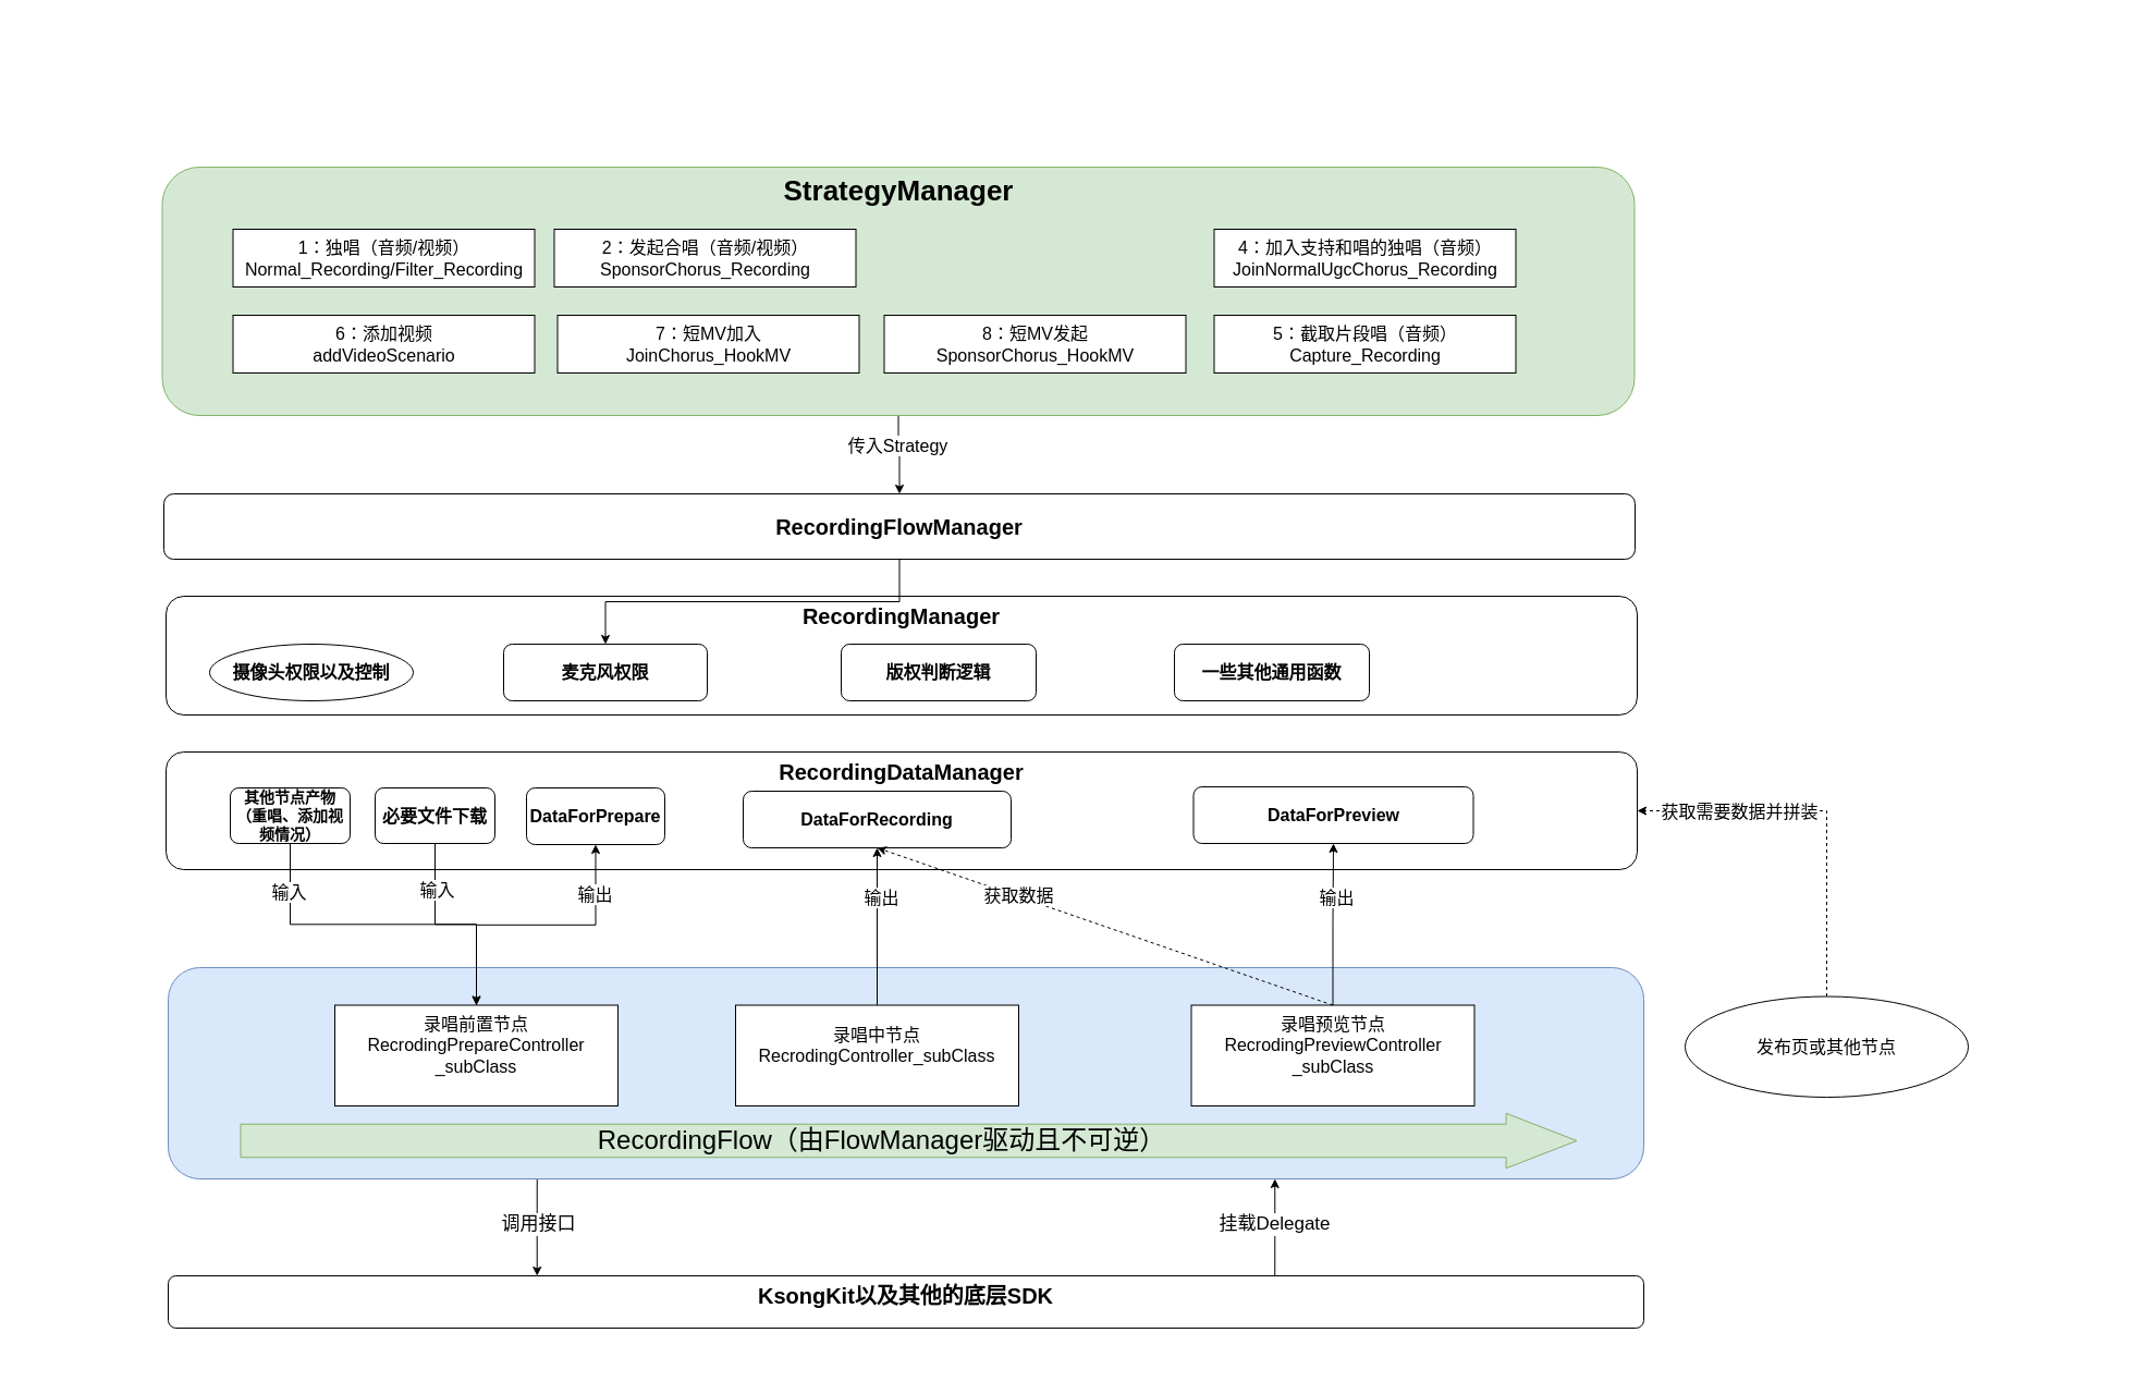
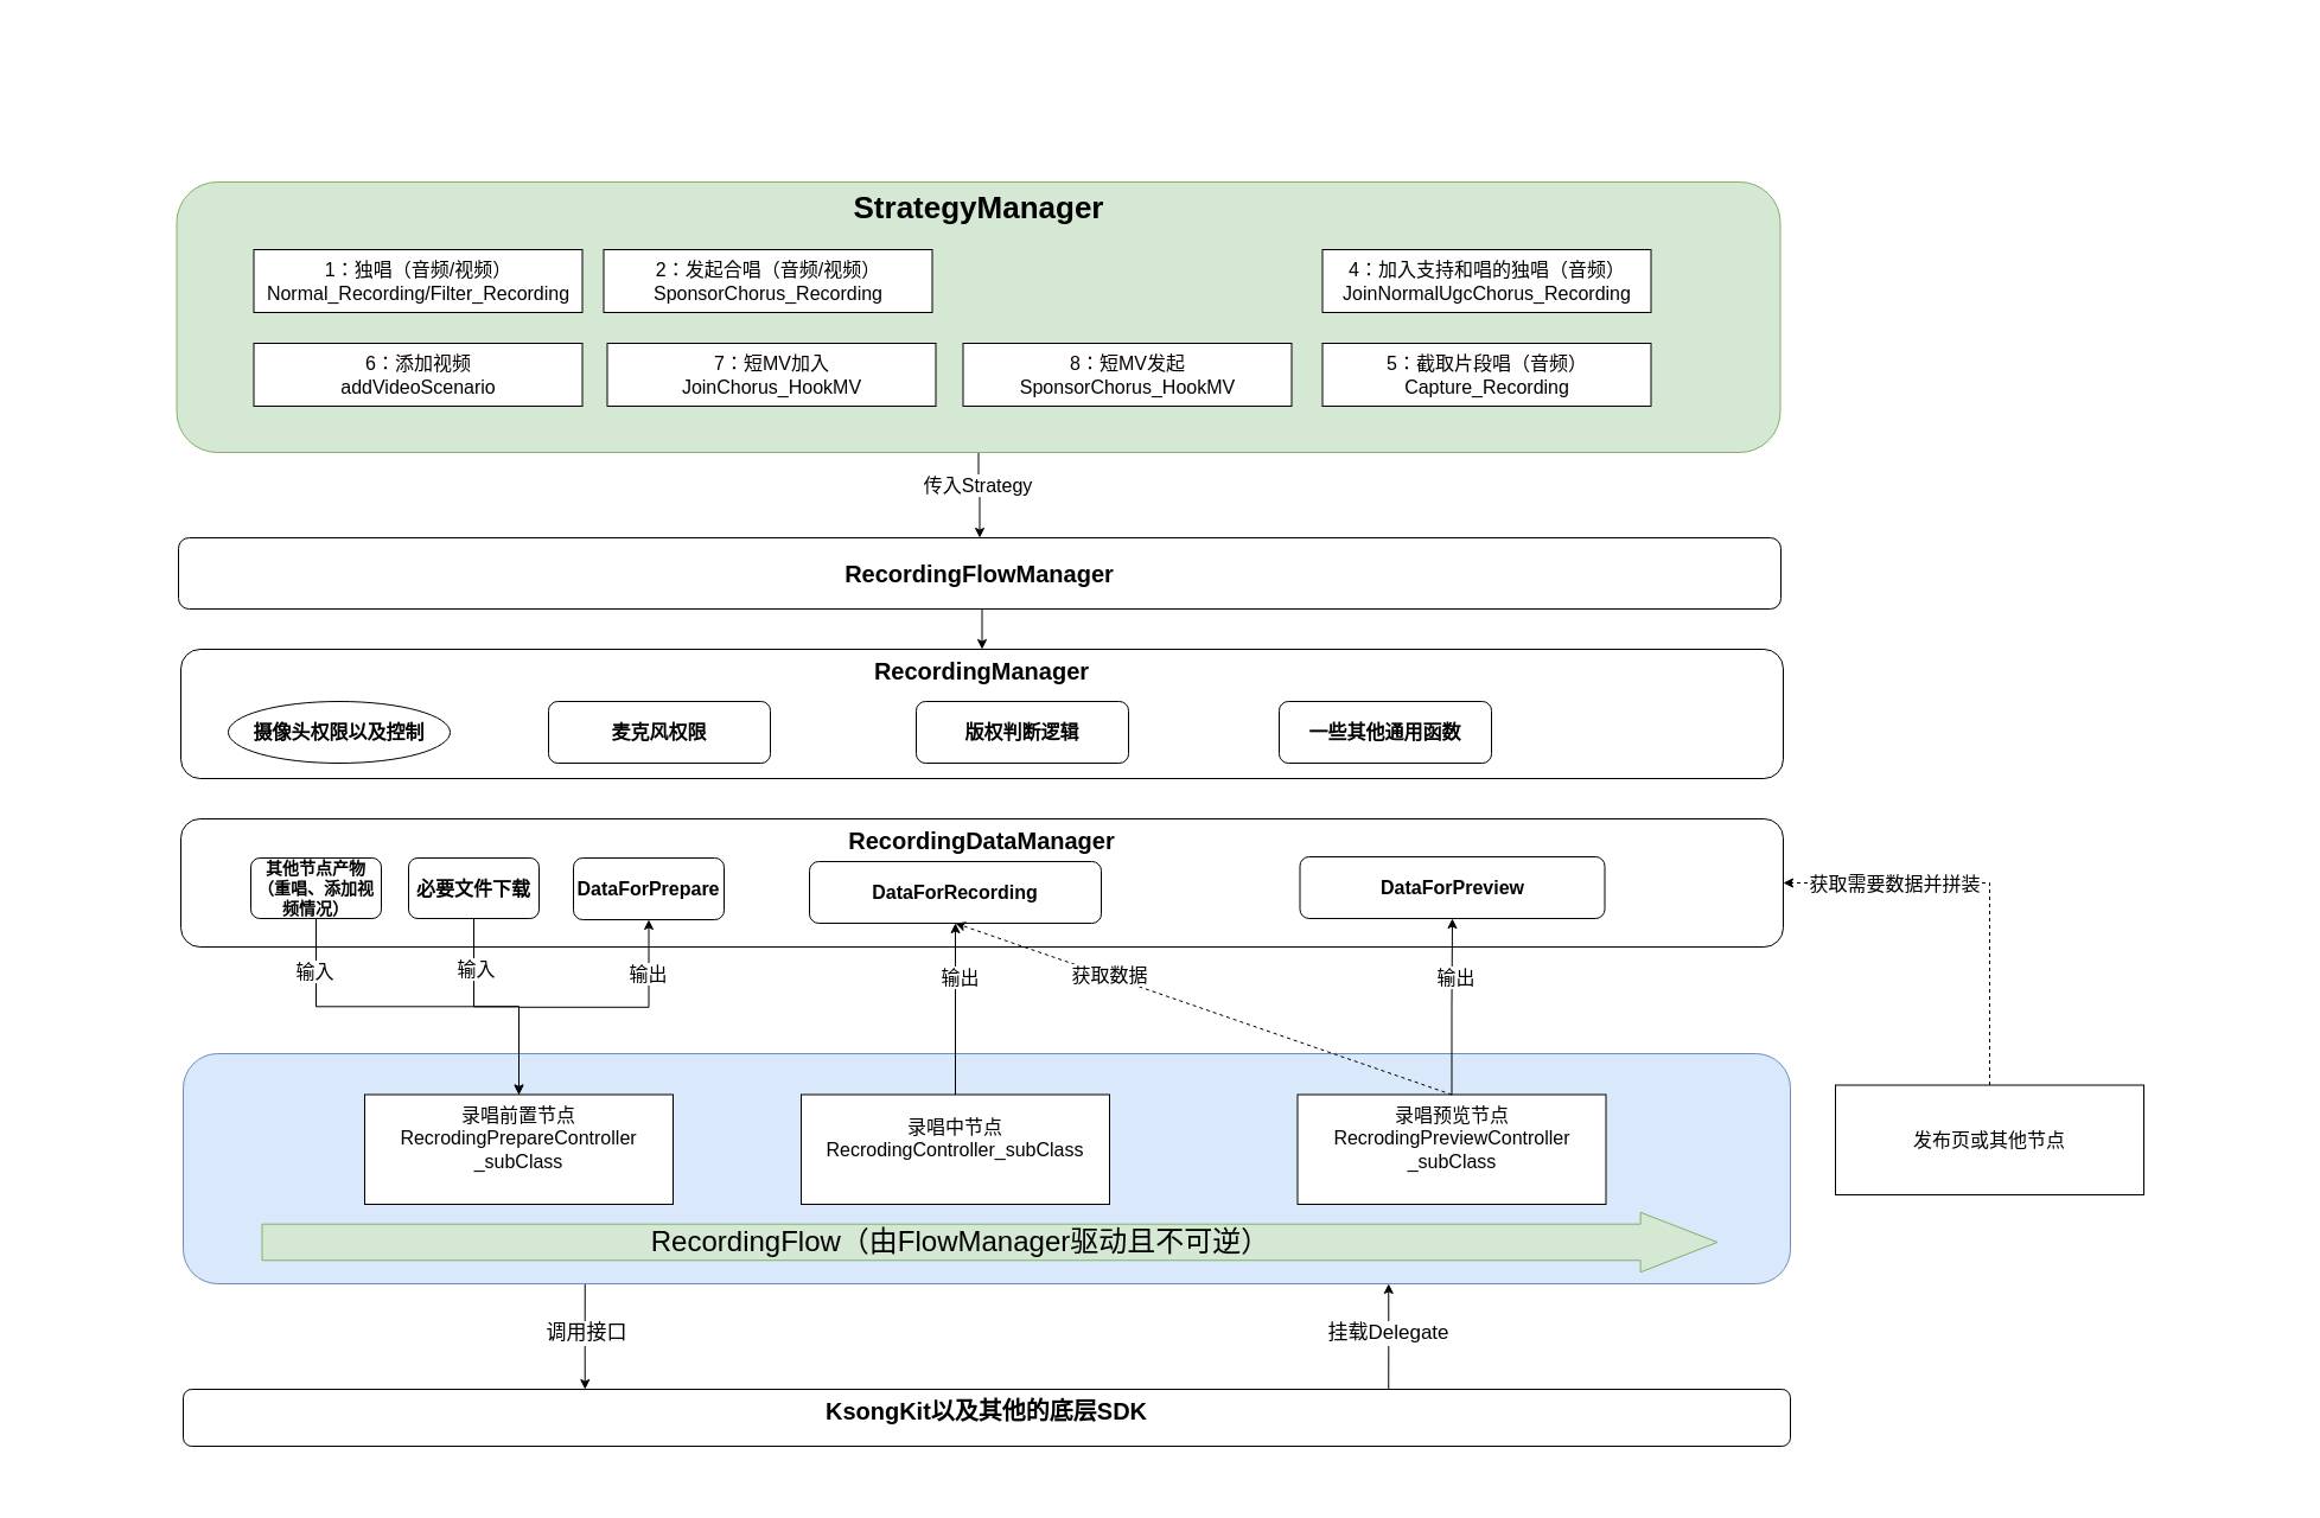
- <mxCell id="13" style="edgeStyle=orthogonalEdgeStyle;rounded=0;orthogonalLoop=1;jettySize=auto;html=1;exitX=0.5;exitY=1;exitDx=0;exitDy=0;" parent="1" source="15" target="28" edge="1"><mxGeometry relative="1" as="geometry" /></mxCell>
+ <mxCell id="13" style="edgeStyle=orthogonalEdgeStyle;rounded=0;orthogonalLoop=1;jettySize=auto;html=1;exitX=0.5;exitY=1;exitDx=0;exitDy=0;entryX=0.5;entryY=0;entryDx=0;entryDy=0;" parent="1" source="15" target="9" edge="1"><mxGeometry relative="1" as="geometry" /></mxCell>
- <mxCell id="39" value="&lt;div style=&quot;font-size: 16px&quot;&gt;发布页或其他节点&lt;/div&gt;" style="ellipse;whiteSpace=wrap;html=1;fontSize=16;" vertex="1" parent="1"><mxGeometry x="1547" y="914.5" width="260" height="92.5" as="geometry" /></mxCell>
+ <mxCell id="39" value="&lt;div style=&quot;font-size: 16px&quot;&gt;发布页或其他节点&lt;/div&gt;" style="rounded=0;whiteSpace=wrap;html=1;fontSize=16;" vertex="1" parent="1"><mxGeometry x="1547" y="914.5" width="260" height="92.5" as="geometry" /></mxCell>
